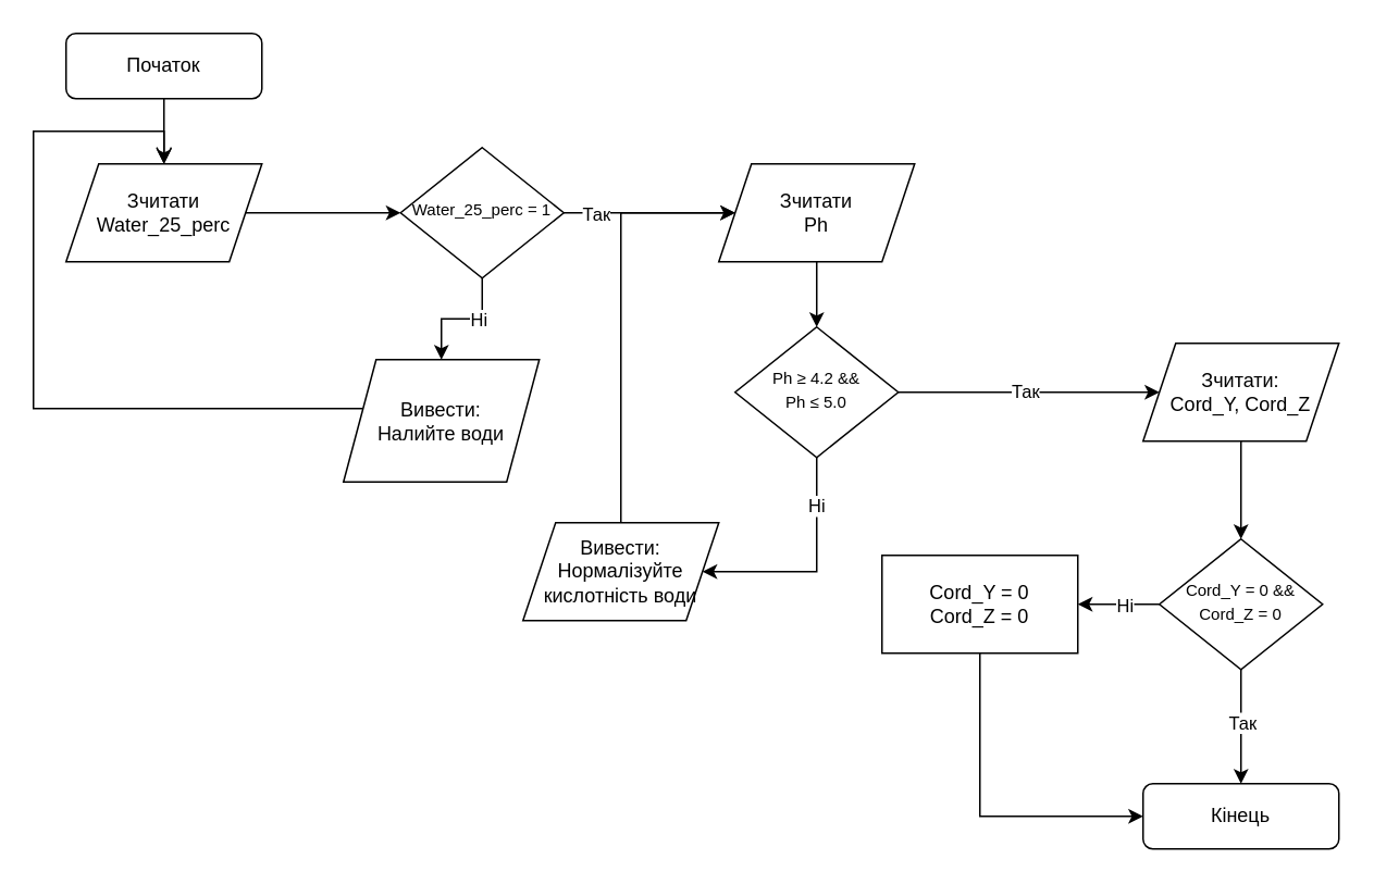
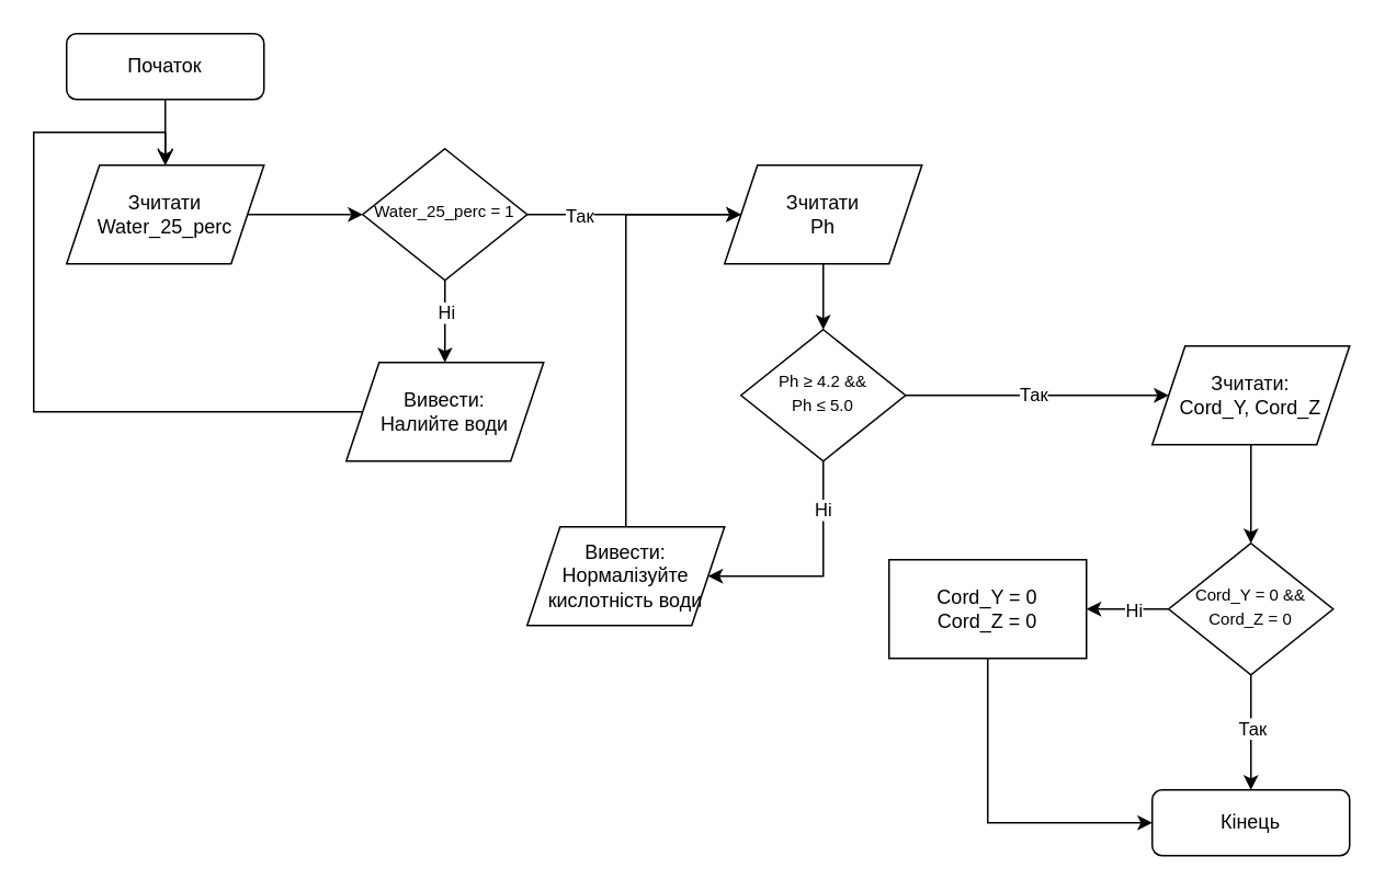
- <mxCell id="9" value="&lt;font style=&quot;font-size: 10px;&quot;&gt;Water_25_perc = 1&lt;/font&gt;" style="rhombus;whiteSpace=wrap;html=1;shadow=0;fontFamily=Helvetica;fontSize=12;align=center;strokeWidth=1;spacing=6;spacingTop=-4;" parent="1" vertex="1"><mxGeometry x="245" y="90" width="100" height="80" as="geometry" /></mxCell>
+ <mxCell id="9" value="&lt;font style=&quot;font-size: 10px;&quot;&gt;Water_25_perc = 1&lt;/font&gt;" style="rhombus;whiteSpace=wrap;html=1;shadow=0;fontFamily=Helvetica;fontSize=12;align=center;strokeWidth=1;spacing=6;spacingTop=-4;" parent="1" vertex="1"><mxGeometry x="220" y="90" width="100" height="80" as="geometry" /></mxCell>
- <mxCell id="13" value="Вивести:&lt;div&gt;Налийте води&lt;/div&gt;" style="shape=parallelogram;perimeter=parallelogramPerimeter;whiteSpace=wrap;html=1;fixedSize=1;" vertex="1" parent="1"><mxGeometry x="210" y="220" width="120" height="75" as="geometry" /></mxCell>
+ <mxCell id="13" value="Вивести:&lt;div&gt;Налийте води&lt;/div&gt;" style="shape=parallelogram;perimeter=parallelogramPerimeter;whiteSpace=wrap;html=1;fixedSize=1;" vertex="1" parent="1"><mxGeometry x="210" y="220" width="120" height="60" as="geometry" /></mxCell>
